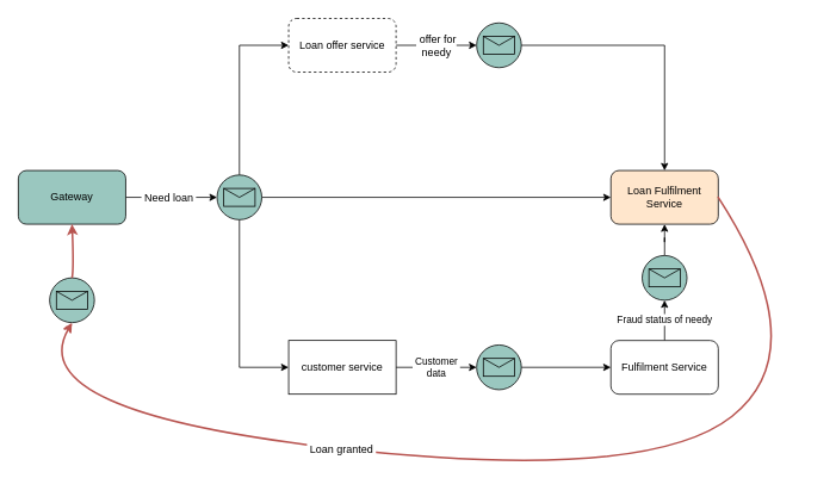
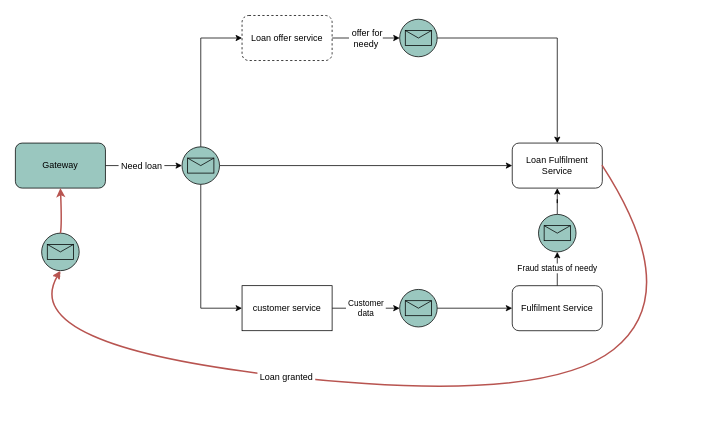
- <mxCell id="13" value="Loan Fulfilment &lt;br&gt;Service" style="rounded=1;whiteSpace=wrap;html=1;fillColor=#ffe6cc;" parent="1" vertex="1"><mxGeometry x="682" y="190" width="120" height="60" as="geometry" /></mxCell>
+ <mxCell id="13" value="Loan Fulfilment &lt;br&gt;Service" style="rounded=1;whiteSpace=wrap;html=1;" parent="1" vertex="1"><mxGeometry x="682" y="190" width="120" height="60" as="geometry" /></mxCell>
